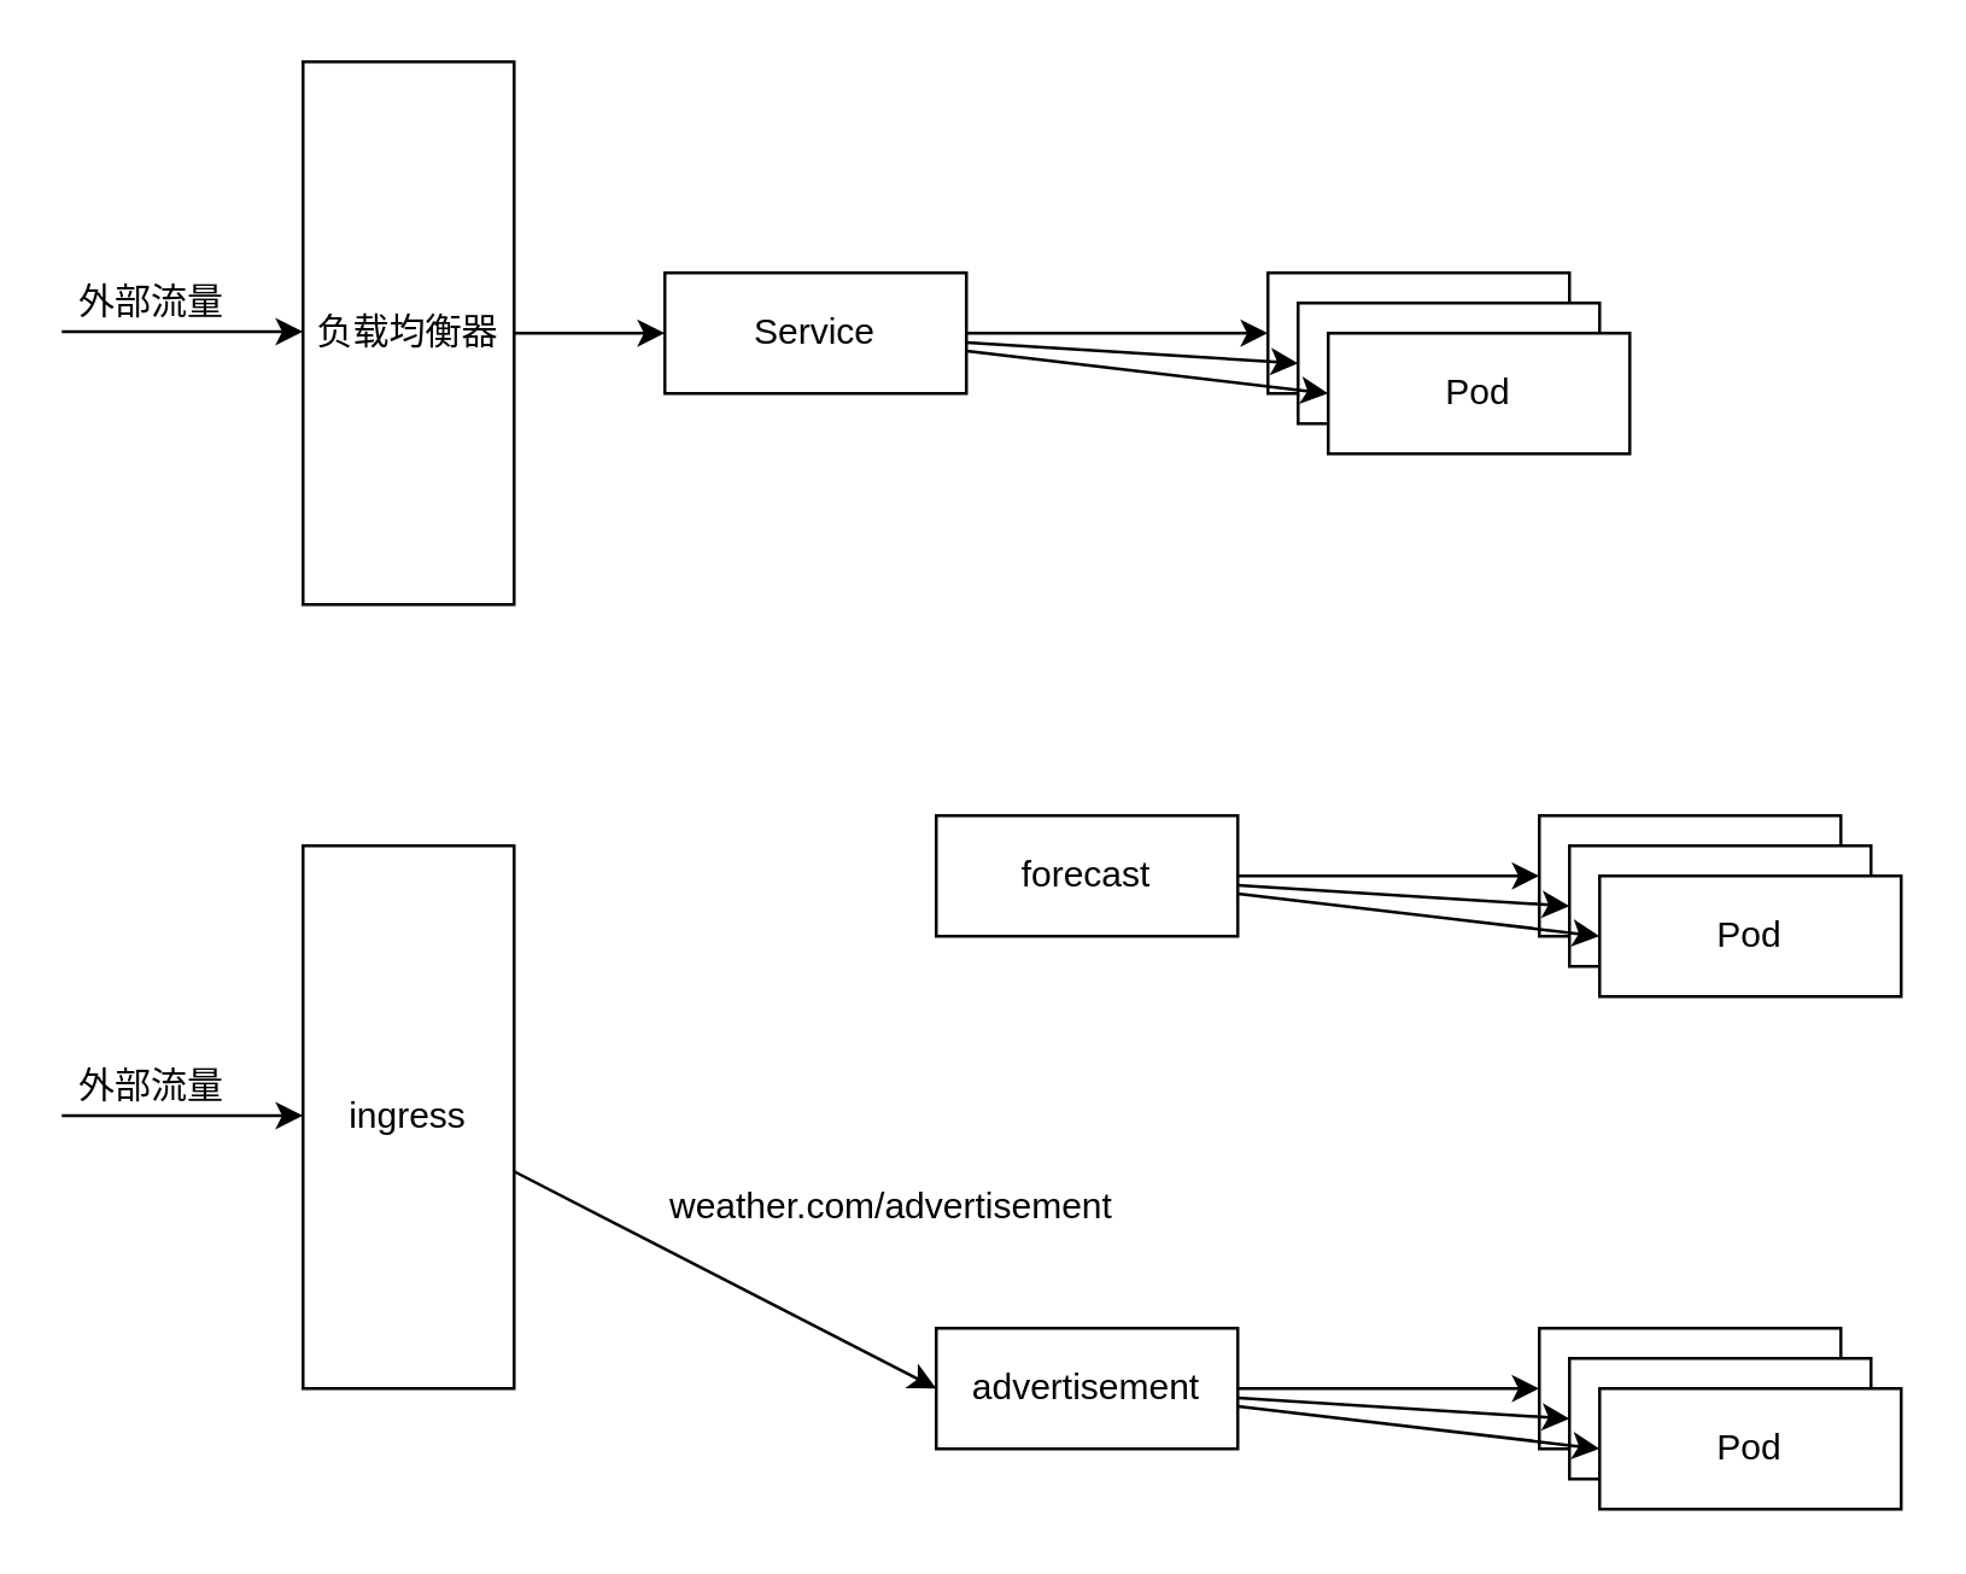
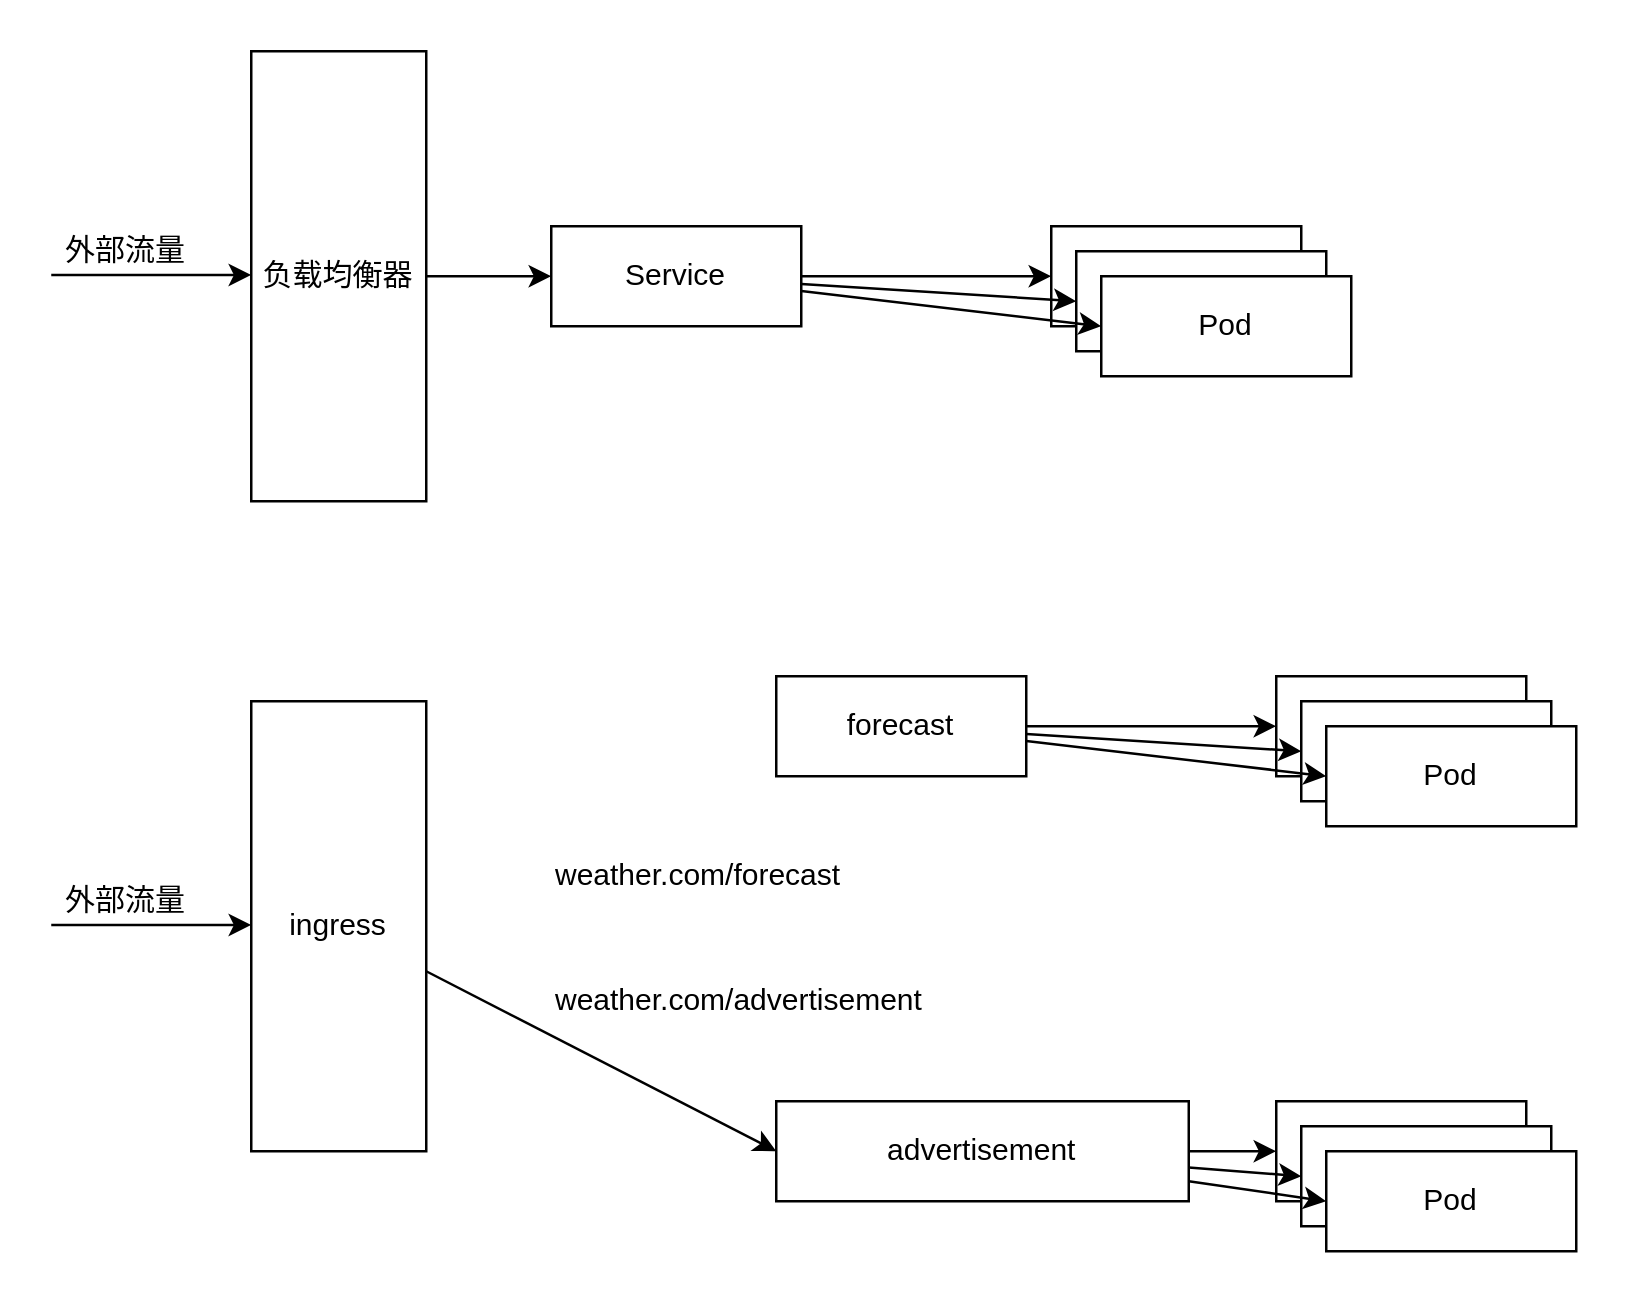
+ <mxCell id="31" value="weather.com/forecast" style="text;html=1;strokeColor=none;fillColor=none;align=left;verticalAlign=middle;whiteSpace=wrap;rounded=0;" vertex="1" parent="1"><mxGeometry x="220" y="340" width="160" height="20" as="geometry" /></mxCell>
- <mxCell id="25" value="advertisement" style="rounded=0;whiteSpace=wrap;html=1;" vertex="1" parent="1"><mxGeometry x="310" y="440" width="100" height="40" as="geometry" /></mxCell>
+ <mxCell id="25" value="advertisement" style="rounded=0;whiteSpace=wrap;html=1;" vertex="1" parent="1"><mxGeometry x="310" y="440" width="165" height="40" as="geometry" /></mxCell>
